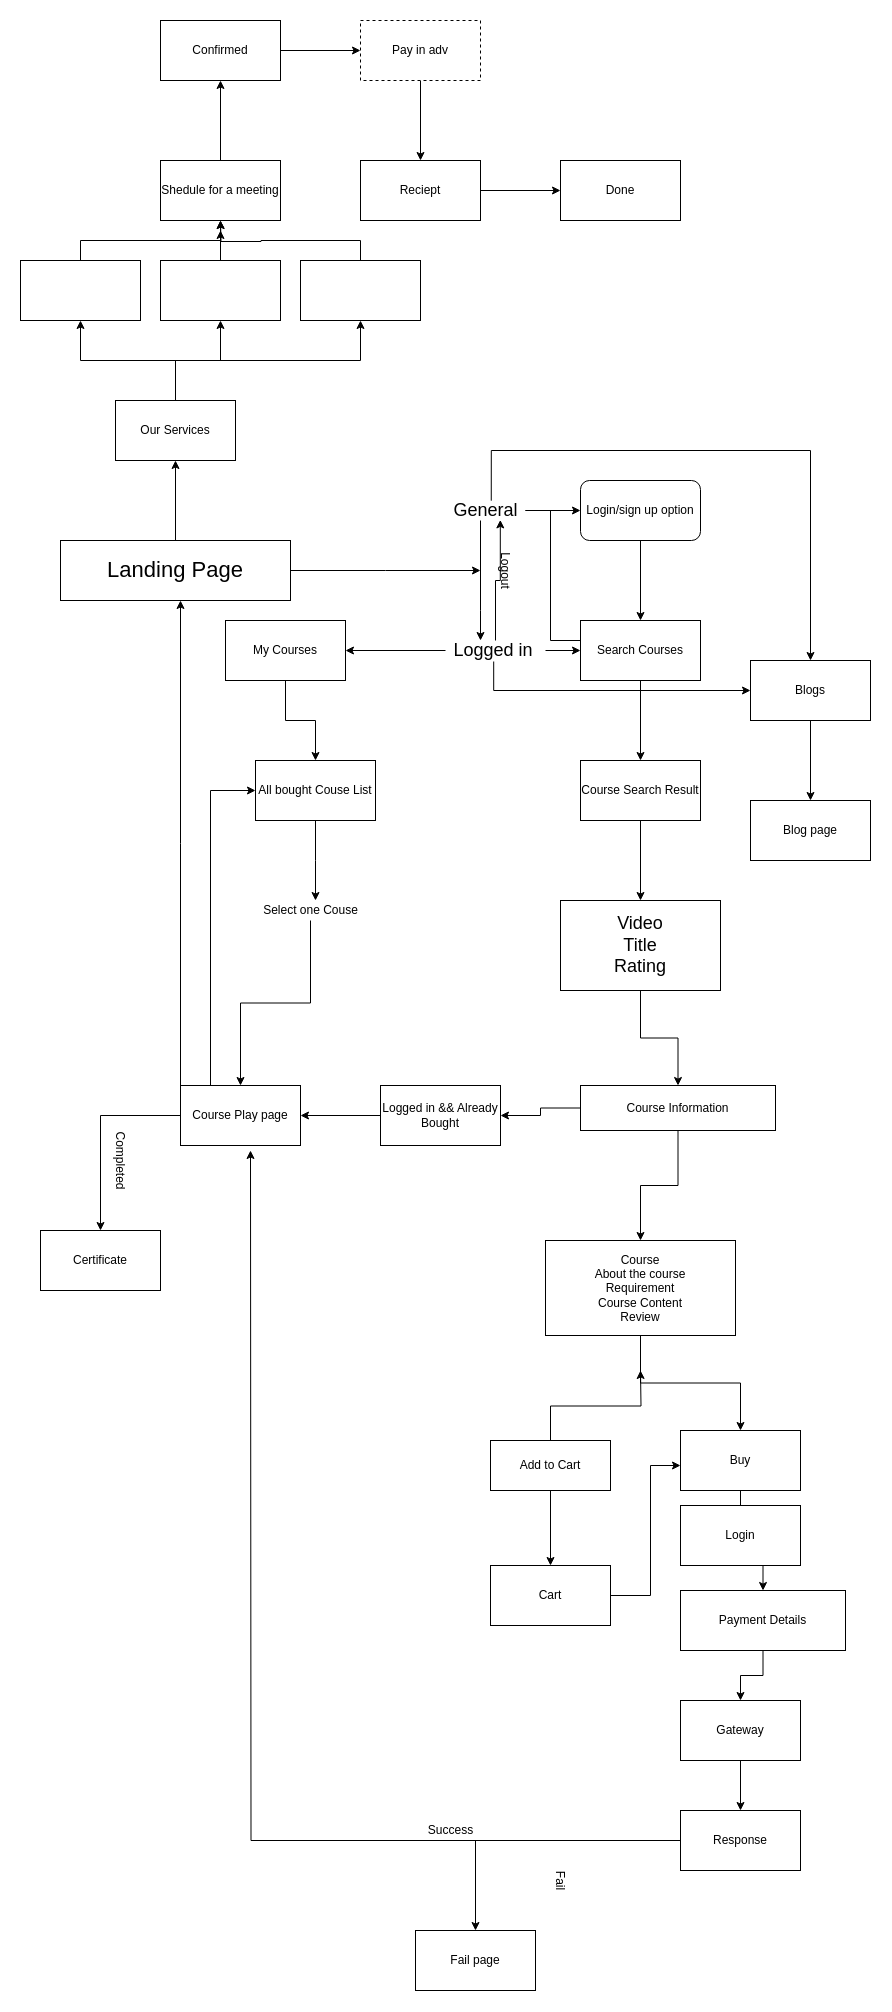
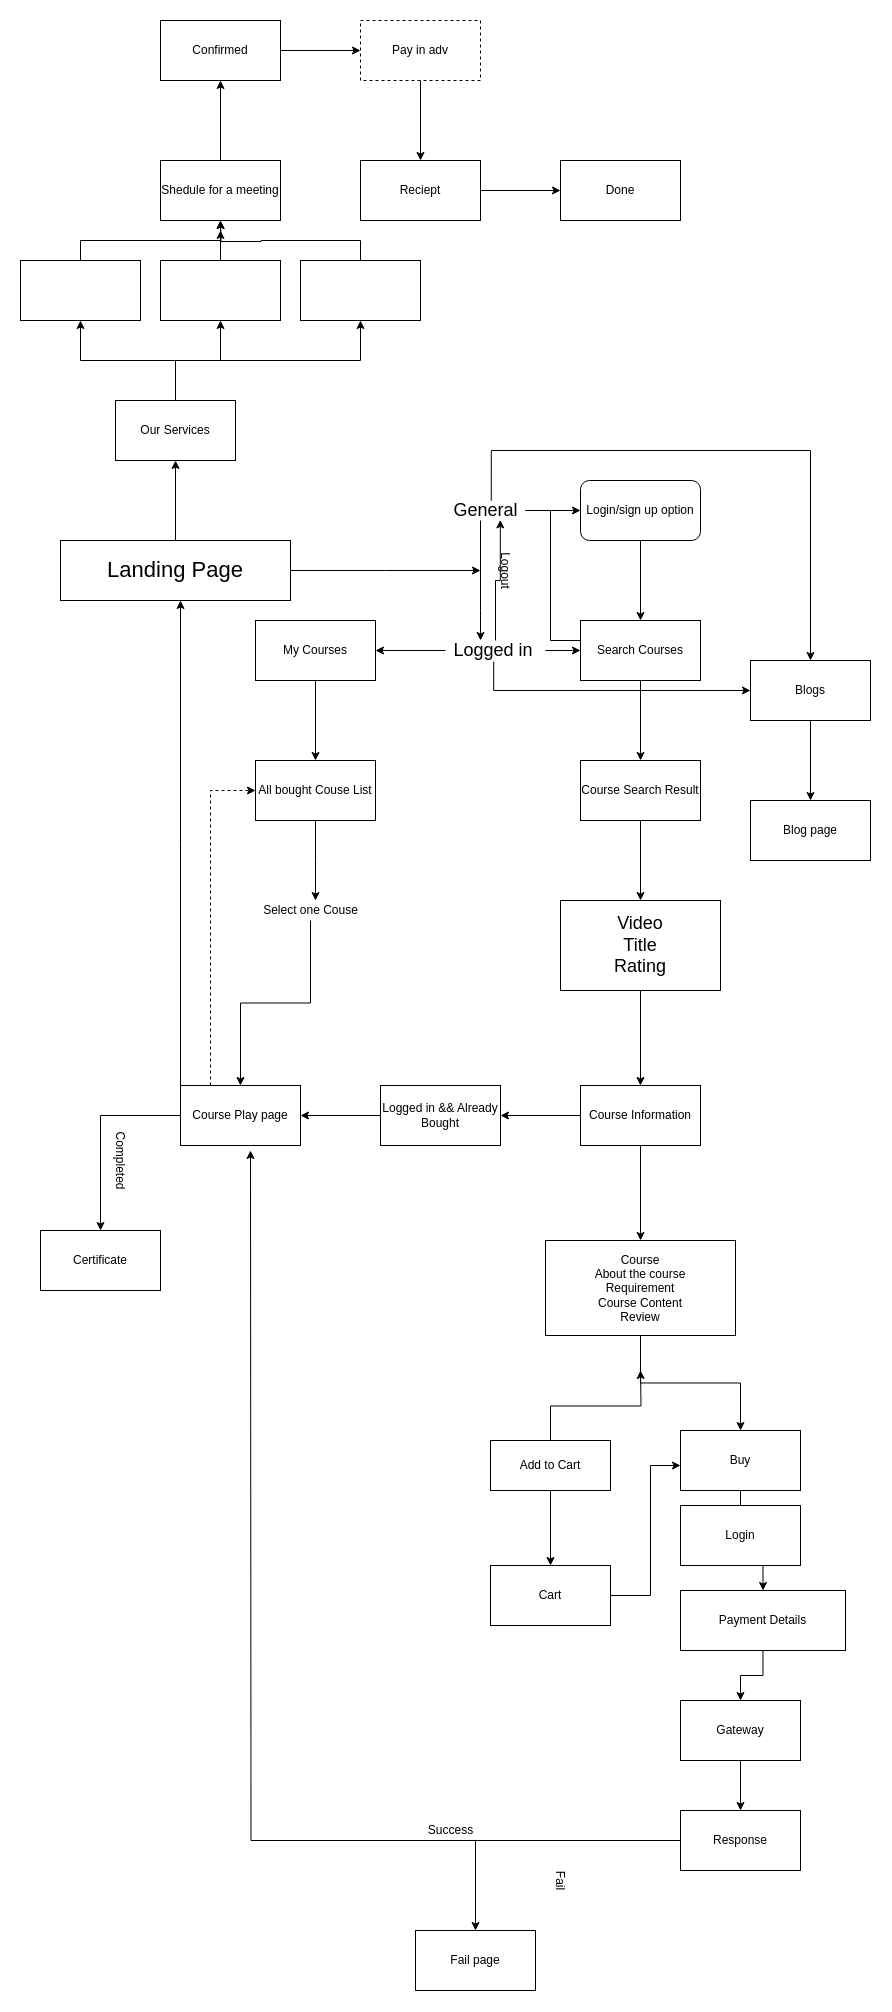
- <mxCell id="54" value="My Courses" style="whiteSpace=wrap;html=1;" parent="1" vertex="1"><mxGeometry x="225" y="620" width="120" height="60" as="geometry" /></mxCell>
+ <mxCell id="54" value="My Courses" style="whiteSpace=wrap;html=1;" parent="1" vertex="1"><mxGeometry x="255" y="620" width="120" height="60" as="geometry" /></mxCell>
- <mxCell id="33" style="edgeStyle=orthogonalEdgeStyle;rounded=0;orthogonalLoop=1;jettySize=auto;html=1;exitX=0.25;exitY=0;exitDx=0;exitDy=0;entryX=0;entryY=0.5;entryDx=0;entryDy=0;" parent="1" source="35" target="56" edge="1"><mxGeometry relative="1" as="geometry" /></mxCell>
+ <mxCell id="33" style="edgeStyle=orthogonalEdgeStyle;rounded=0;orthogonalLoop=1;jettySize=auto;html=1;exitX=0.25;exitY=0;exitDx=0;exitDy=0;entryX=0;entryY=0.5;entryDx=0;entryDy=0;dashed=1;" parent="1" source="35" target="56" edge="1"><mxGeometry relative="1" as="geometry" /></mxCell>
- <mxCell id="25" value="Course Information" style="whiteSpace=wrap;html=1;" parent="1" vertex="1"><mxGeometry x="580" y="1085" width="195" height="45" as="geometry" /></mxCell>
+ <mxCell id="25" value="Course Information" style="whiteSpace=wrap;html=1;" parent="1" vertex="1"><mxGeometry x="580" y="1085" width="120" height="60" as="geometry" /></mxCell>
